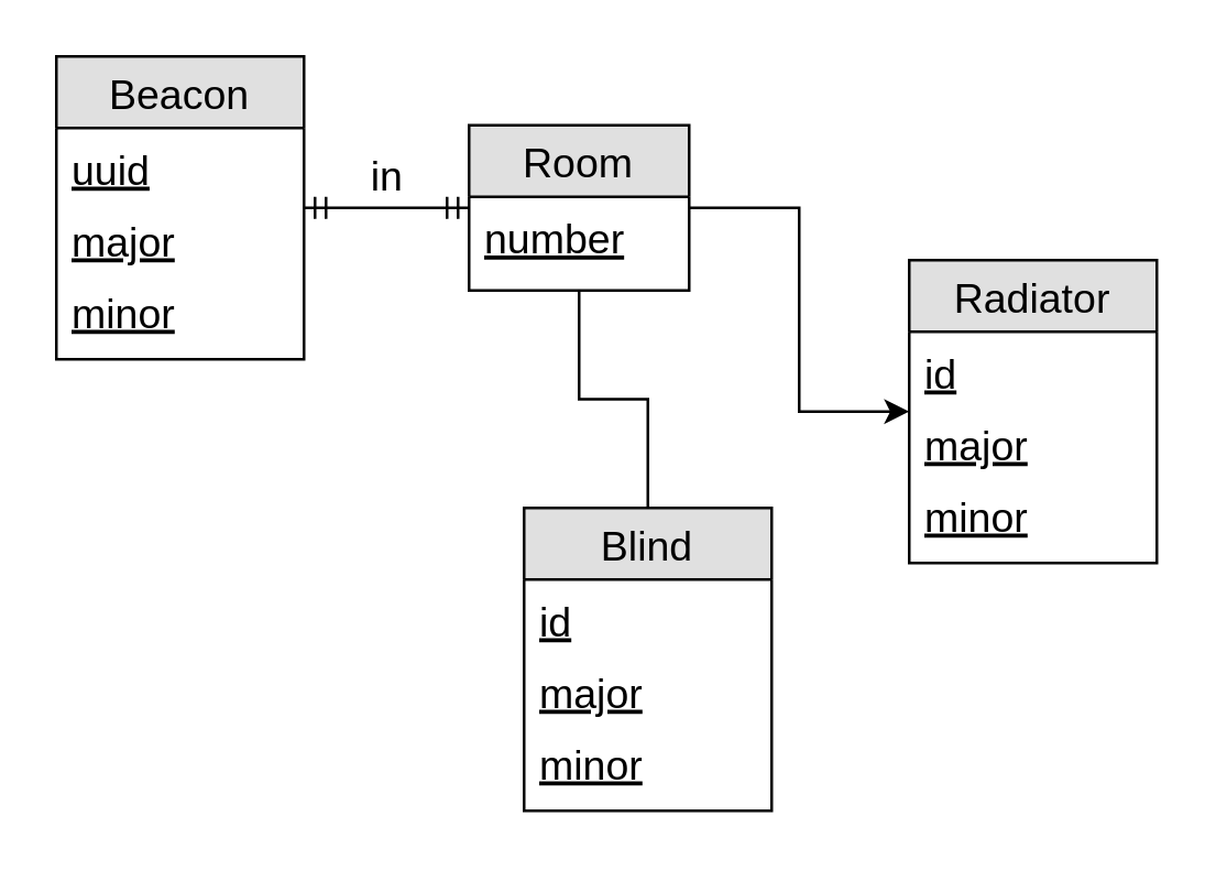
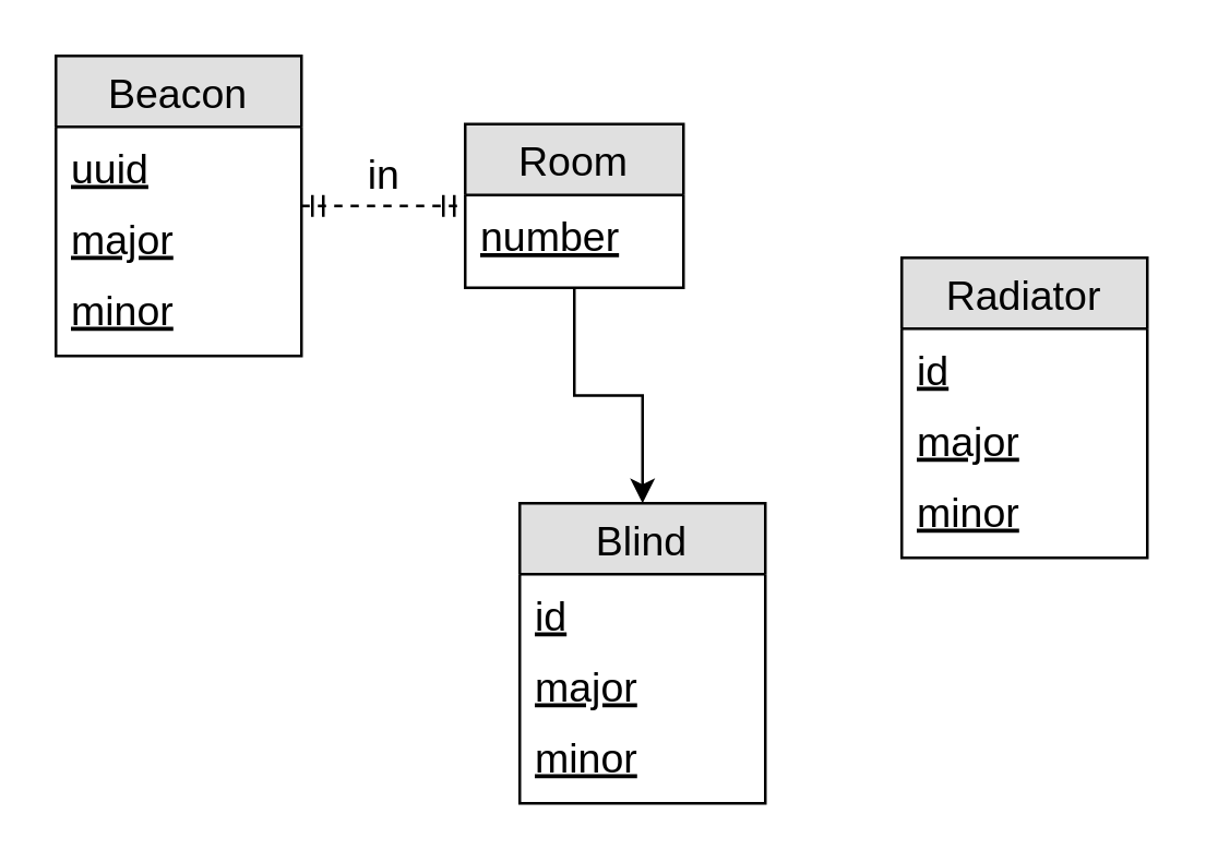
- <mxCell id="10" value="in" style="edgeStyle=entityRelationEdgeStyle;fontSize=15;html=1;endArrow=ERmandOne;startArrow=ERmandOne;endFill=0;" parent="1" source="2" target="8" edge="1"><mxGeometry y="12" width="100" height="100" relative="1" as="geometry"><mxPoint y="250" as="sourcePoint" x="20" /><mxPoint x="120" y="150" as="targetPoint" /><mxPoint as="offset" /></mxGeometry></mxCell>
+ <mxCell id="10" value="in" style="edgeStyle=entityRelationEdgeStyle;fontSize=15;html=1;endArrow=ERmandOne;startArrow=ERmandOne;endFill=0;dashed=1;" parent="1" source="2" target="8" edge="1"><mxGeometry y="12" width="100" height="100" relative="1" as="geometry"><mxPoint y="250" as="sourcePoint" x="20" /><mxPoint x="120" y="150" as="targetPoint" /><mxPoint as="offset" /></mxGeometry></mxCell>
- <mxCell id="6" style="edgeStyle=orthogonalEdgeStyle;rounded=0;orthogonalLoop=1;jettySize=auto;html=1;" edge="1" parent="1" source="8" target="15"><mxGeometry relative="1" as="geometry" /></mxCell>
- <mxCell id="7" style="edgeStyle=orthogonalEdgeStyle;rounded=0;orthogonalLoop=1;jettySize=auto;html=1;endArrow=none;" edge="1" parent="1" source="8" target="11"><mxGeometry relative="1" as="geometry" /></mxCell>
+ <mxCell id="7" style="edgeStyle=orthogonalEdgeStyle;rounded=0;orthogonalLoop=1;jettySize=auto;html=1;" edge="1" parent="1" source="8" target="11"><mxGeometry relative="1" as="geometry" /></mxCell>
